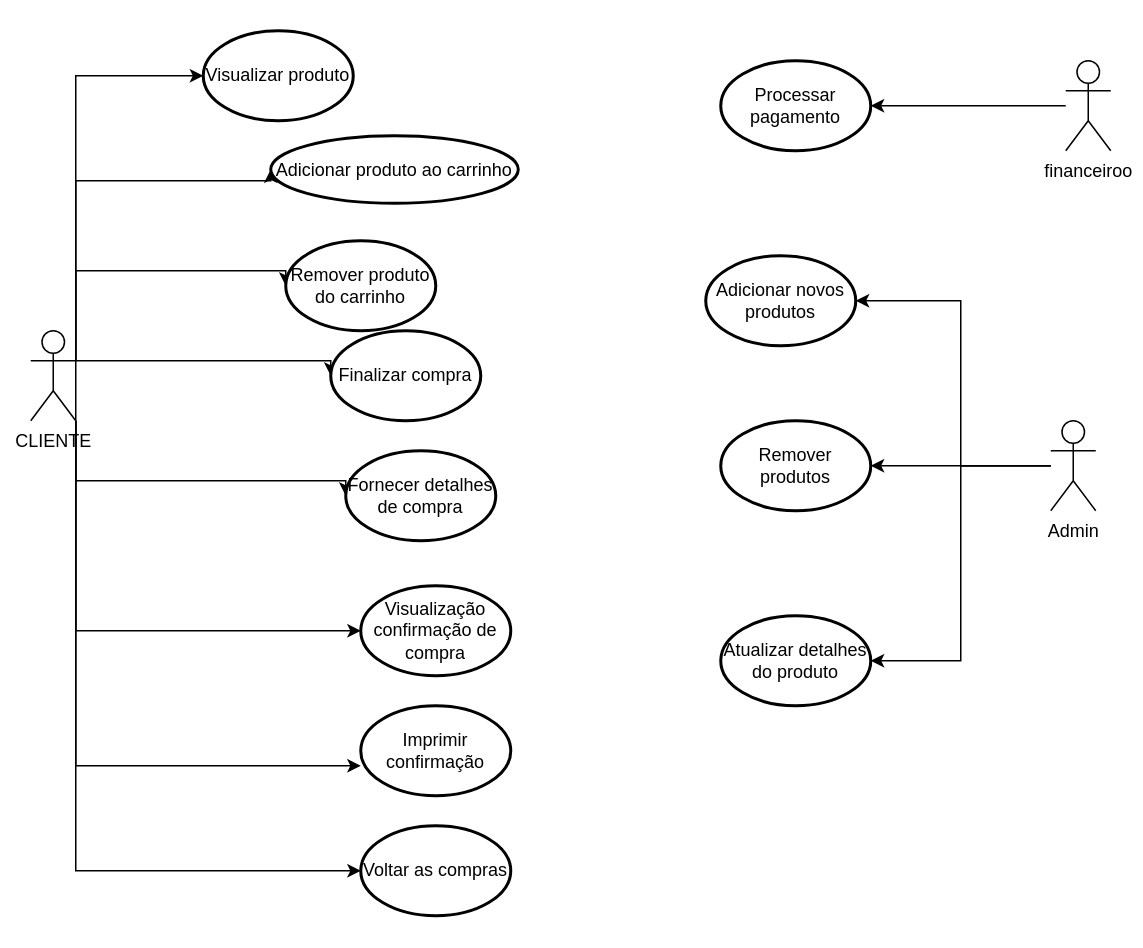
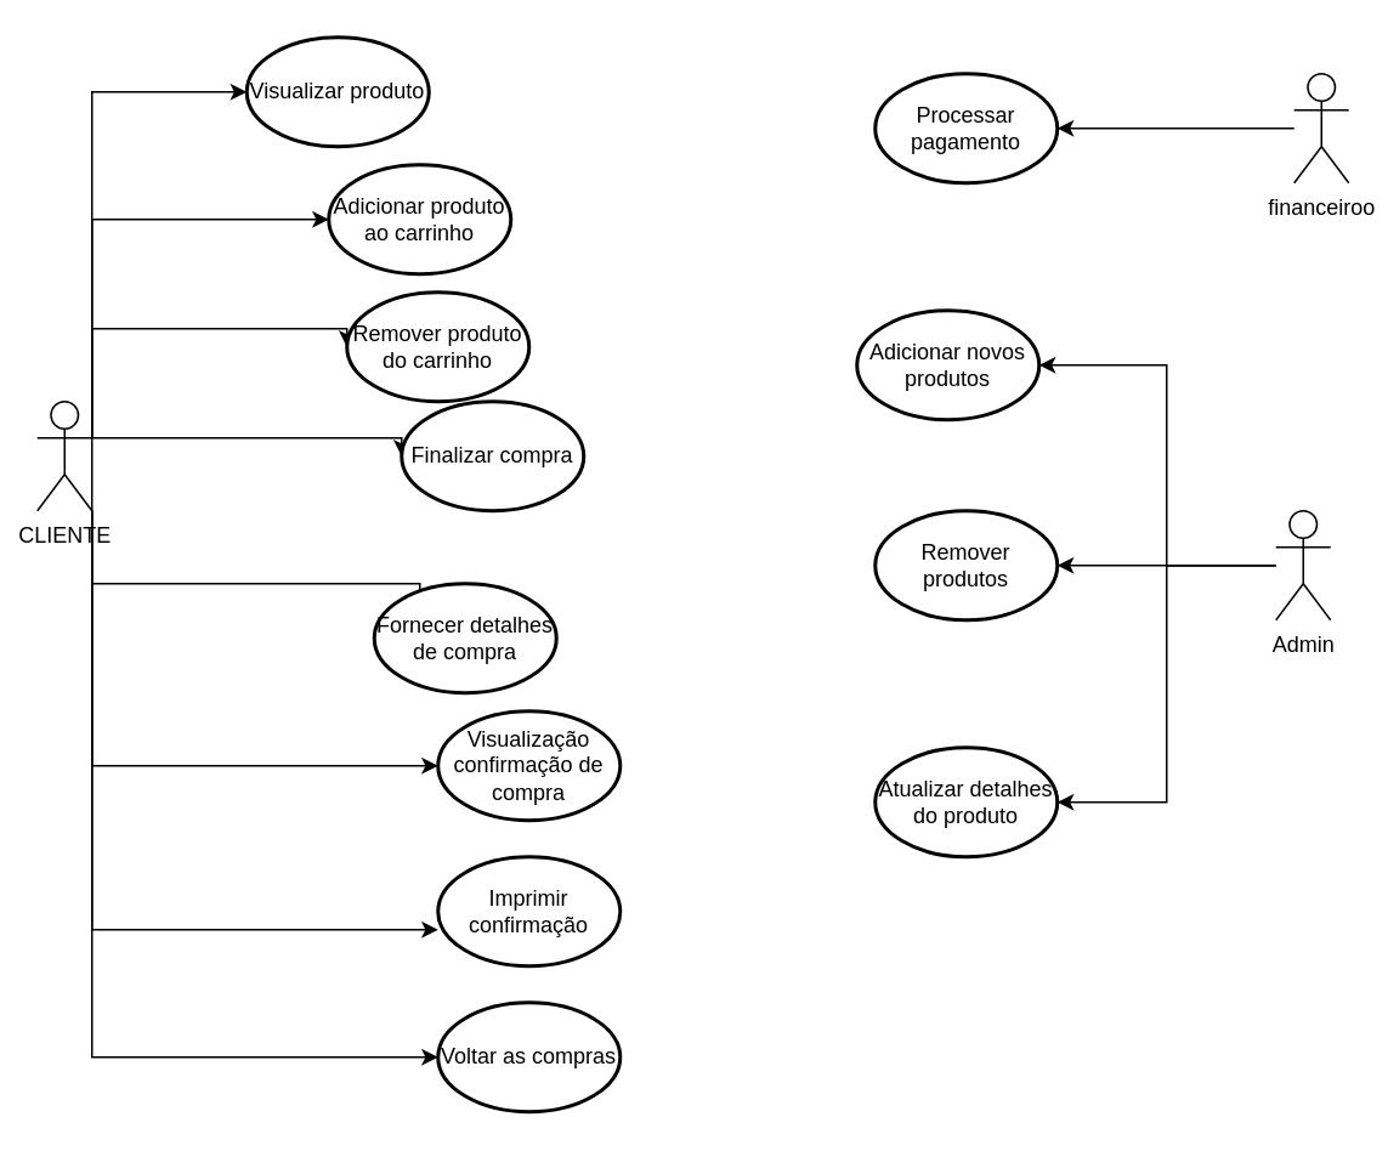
- <mxCell id="13" value="Adicionar produto ao carrinho" style="strokeWidth=2;html=1;shape=mxgraph.flowchart.start_1;whiteSpace=wrap;" vertex="1" parent="1"><mxGeometry x="180" y="90" width="165" height="45" as="geometry" /></mxCell>
+ <mxCell id="13" value="Adicionar produto ao carrinho" style="strokeWidth=2;html=1;shape=mxgraph.flowchart.start_1;whiteSpace=wrap;" vertex="1" parent="1"><mxGeometry x="180" y="90" width="100" height="60" as="geometry" /></mxCell>
- <mxCell id="18" value="Fornecer detalhes de compra" style="strokeWidth=2;html=1;shape=mxgraph.flowchart.start_1;whiteSpace=wrap;" vertex="1" parent="1"><mxGeometry x="230" y="300" width="100" height="60" as="geometry" /></mxCell>
+ <mxCell id="18" value="Fornecer detalhes de compra" style="strokeWidth=2;html=1;shape=mxgraph.flowchart.start_1;whiteSpace=wrap;" vertex="1" parent="1"><mxGeometry x="205" y="320" width="100" height="60" as="geometry" /></mxCell>
